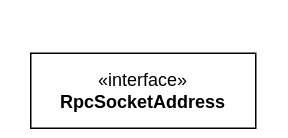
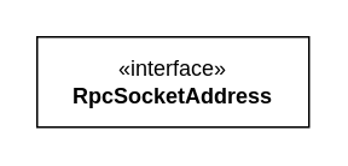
- <mxCell id="2" value="«interface»&lt;br&gt;&lt;b&gt;RpcSocketAddress&lt;/b&gt;" style="html=1;whiteSpace=wrap;" parent="1" vertex="1"><mxGeometry x="20" y="35" width="150" height="50" as="geometry" /></mxCell>
+ <mxCell id="2" value="«interface»&lt;br&gt;&lt;b&gt;RpcSocketAddress&lt;/b&gt;" style="html=1;whiteSpace=wrap;" parent="1" vertex="1"><mxGeometry x="20" y="20" width="150" height="50" as="geometry" /></mxCell>
